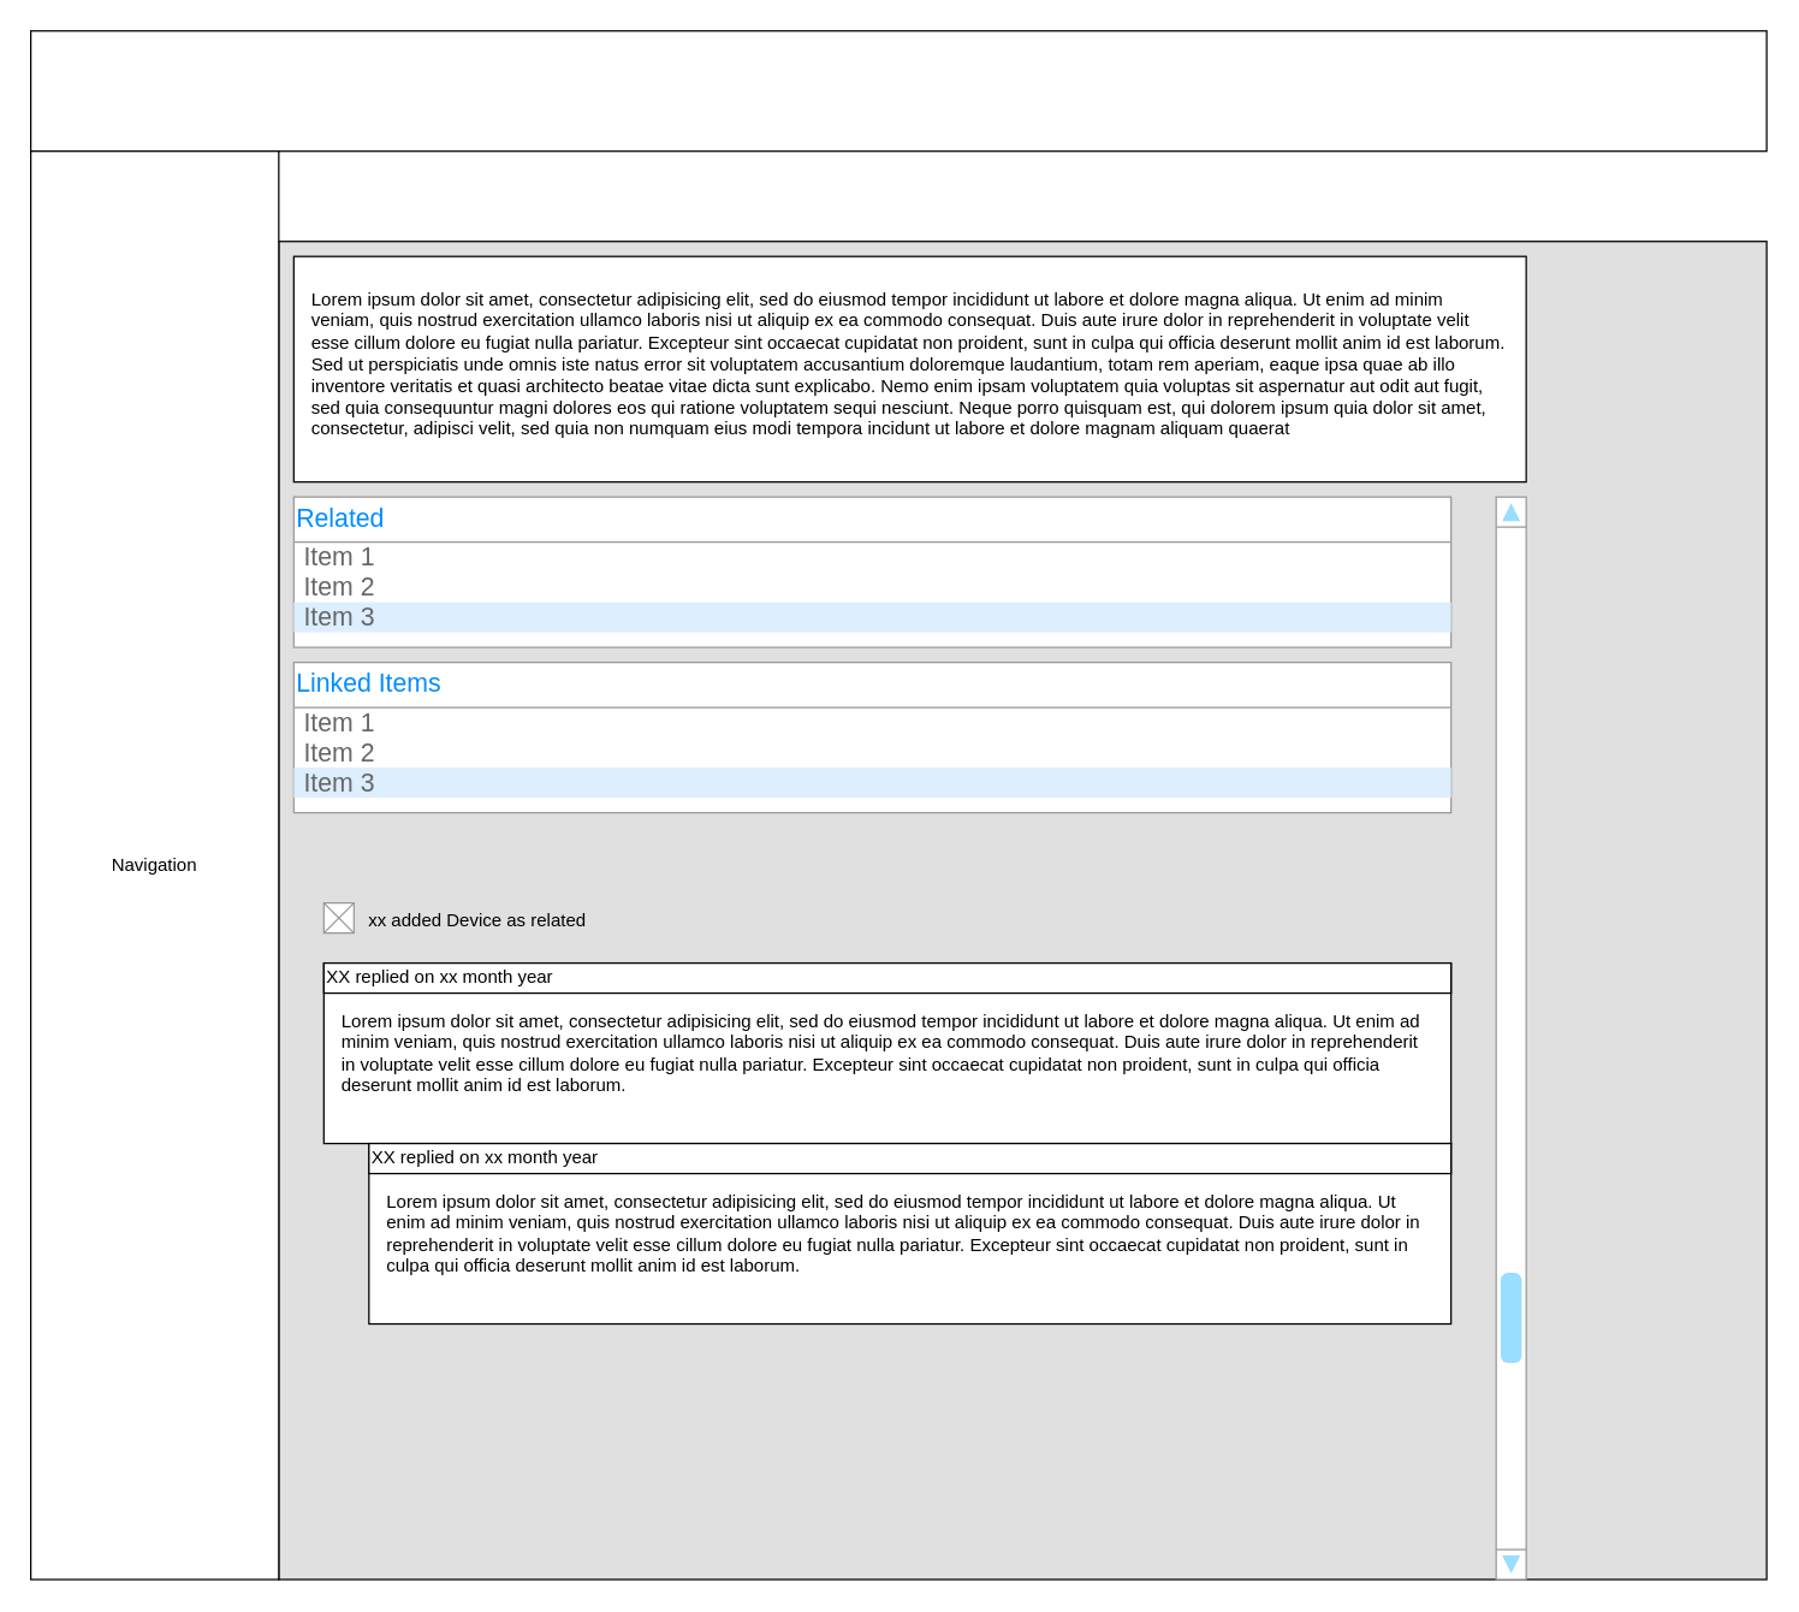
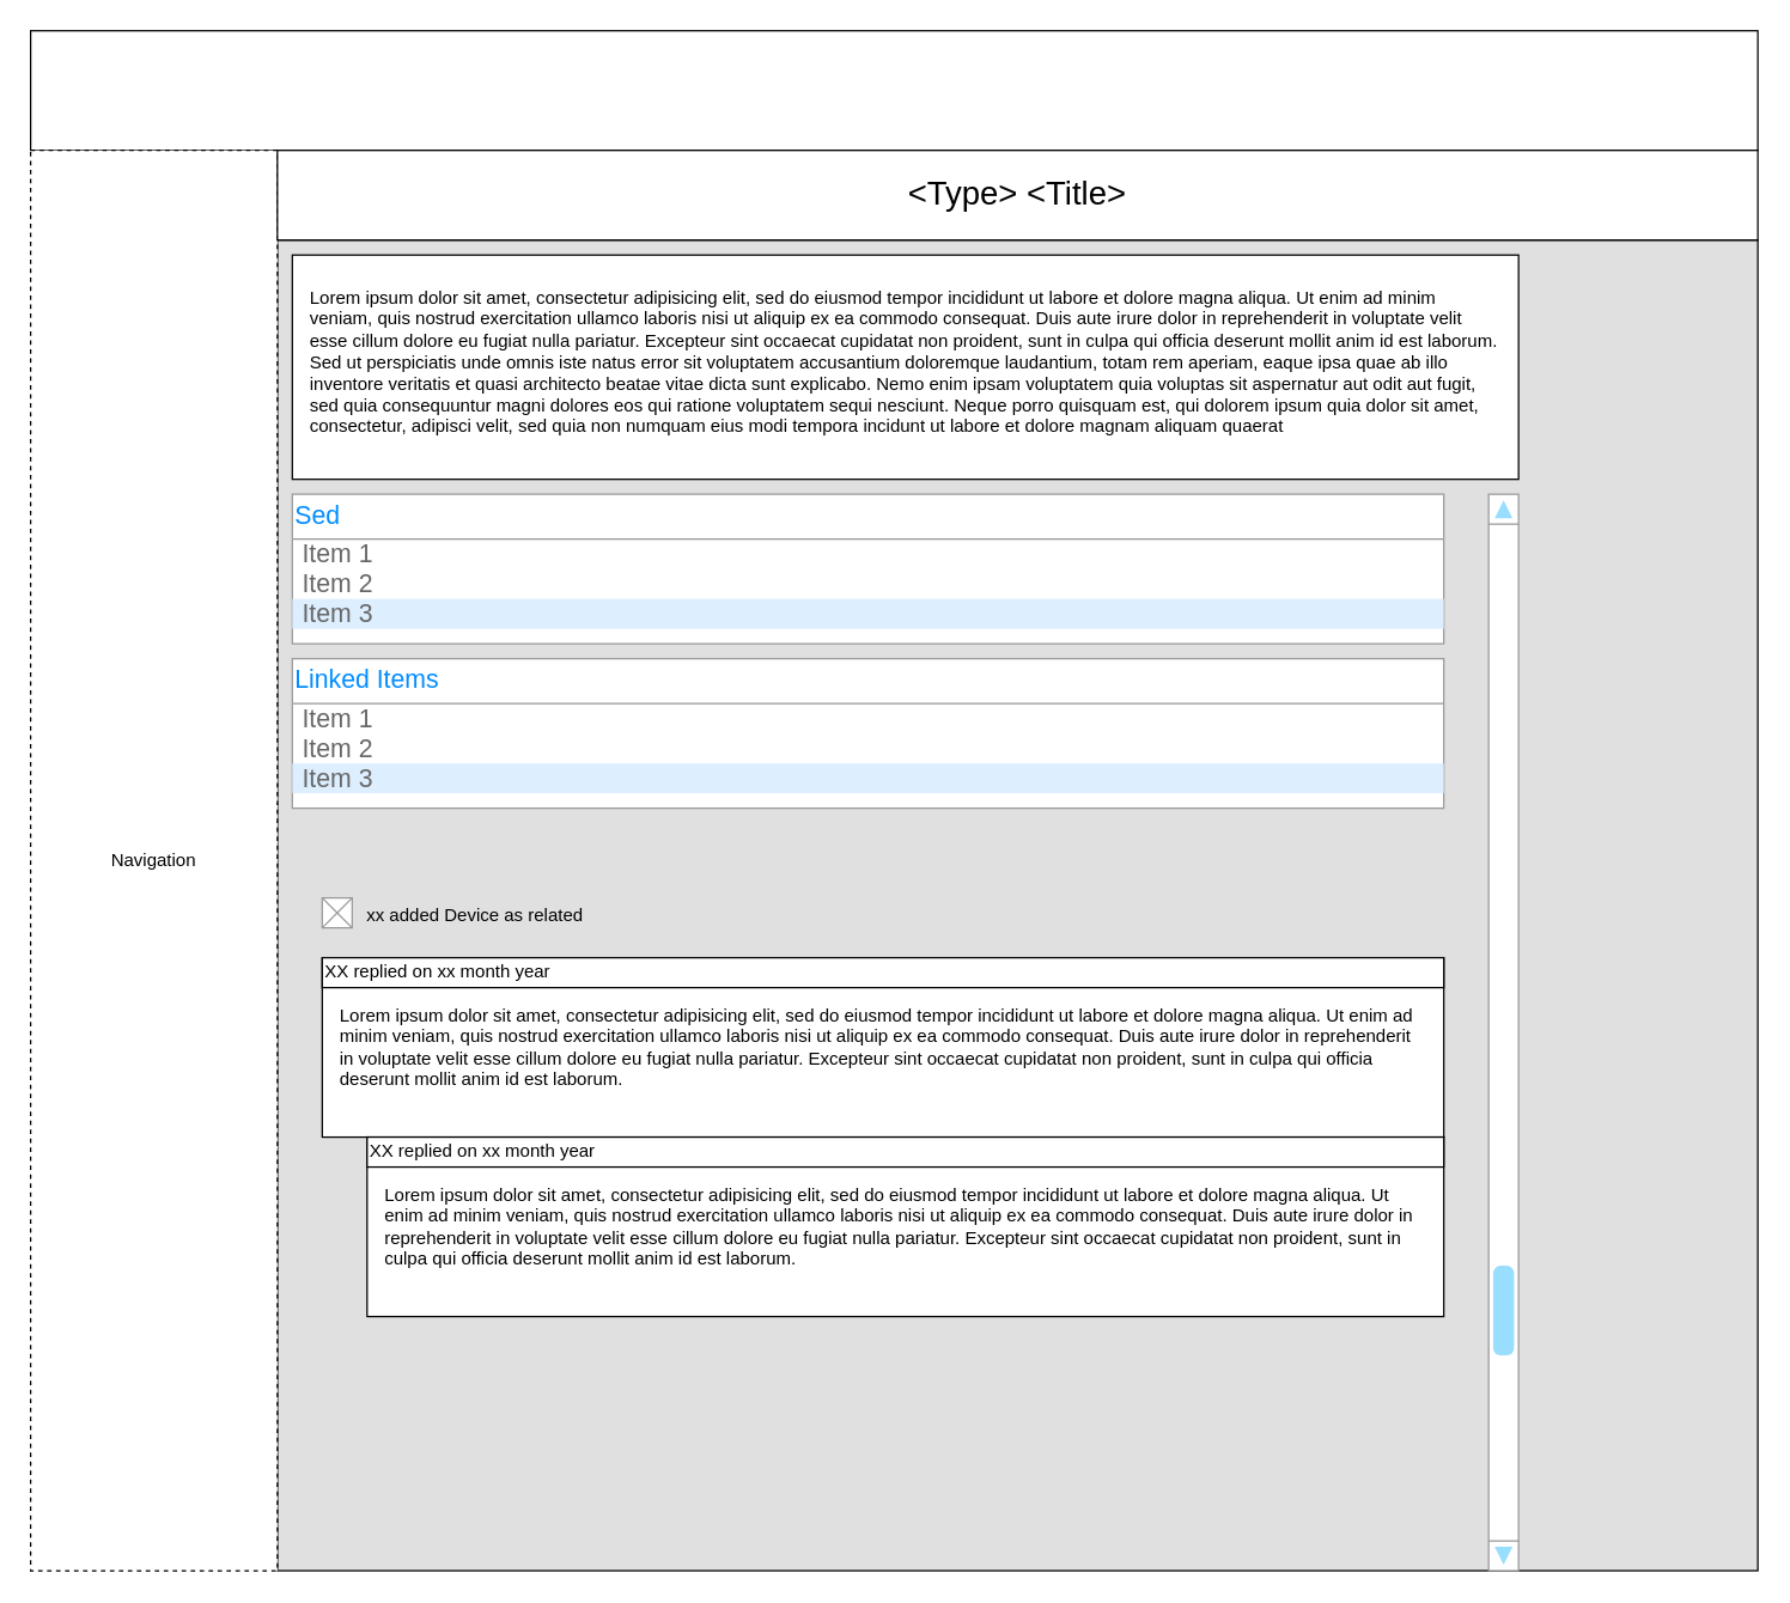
+ <mxCell id="5" value="&lt;font style=&quot;font-size: 22px;&quot;&gt;&amp;lt;Type&amp;gt; &amp;lt;Title&amp;gt;&lt;/font&gt;" style="rounded=0;whiteSpace=wrap;html=1;align=center;" vertex="1" parent="1"><mxGeometry x="185" y="100" width="990" height="60" as="geometry" /></mxCell>
- <mxCell id="8" value="Related" style="swimlane;strokeColor=#999999;swimlaneFillColor=#FFFFFF;fillColor=#ffffff;fontColor=#008CFF;fontStyle=0;childLayout=stackLayout;horizontal=1;startSize=30;horizontalStack=0;resizeParent=1;resizeParentMax=0;resizeLast=0;collapsible=0;marginBottom=0;whiteSpace=wrap;html=1;fontSize=17;align=left;" vertex="1" parent="1"><mxGeometry x="195" y="330" width="770" height="100" as="geometry" /></mxCell>
+ <mxCell id="8" value="Sed" style="swimlane;strokeColor=#999999;swimlaneFillColor=#FFFFFF;fillColor=#ffffff;fontColor=#008CFF;fontStyle=0;childLayout=stackLayout;horizontal=1;startSize=30;horizontalStack=0;resizeParent=1;resizeParentMax=0;resizeLast=0;collapsible=0;marginBottom=0;whiteSpace=wrap;html=1;fontSize=17;align=left;" vertex="1" parent="1"><mxGeometry x="195" y="330" width="770" height="100" as="geometry" /></mxCell>
- <mxCell id="4" value="Navigation" style="rounded=0;whiteSpace=wrap;html=1;" vertex="1" parent="1"><mxGeometry x="20" y="100" width="165" height="950" as="geometry" /></mxCell>
+ <mxCell id="4" value="Navigation" style="rounded=0;whiteSpace=wrap;html=1;dashed=1;" vertex="1" parent="1"><mxGeometry x="20" y="100" width="165" height="950" as="geometry" /></mxCell>
